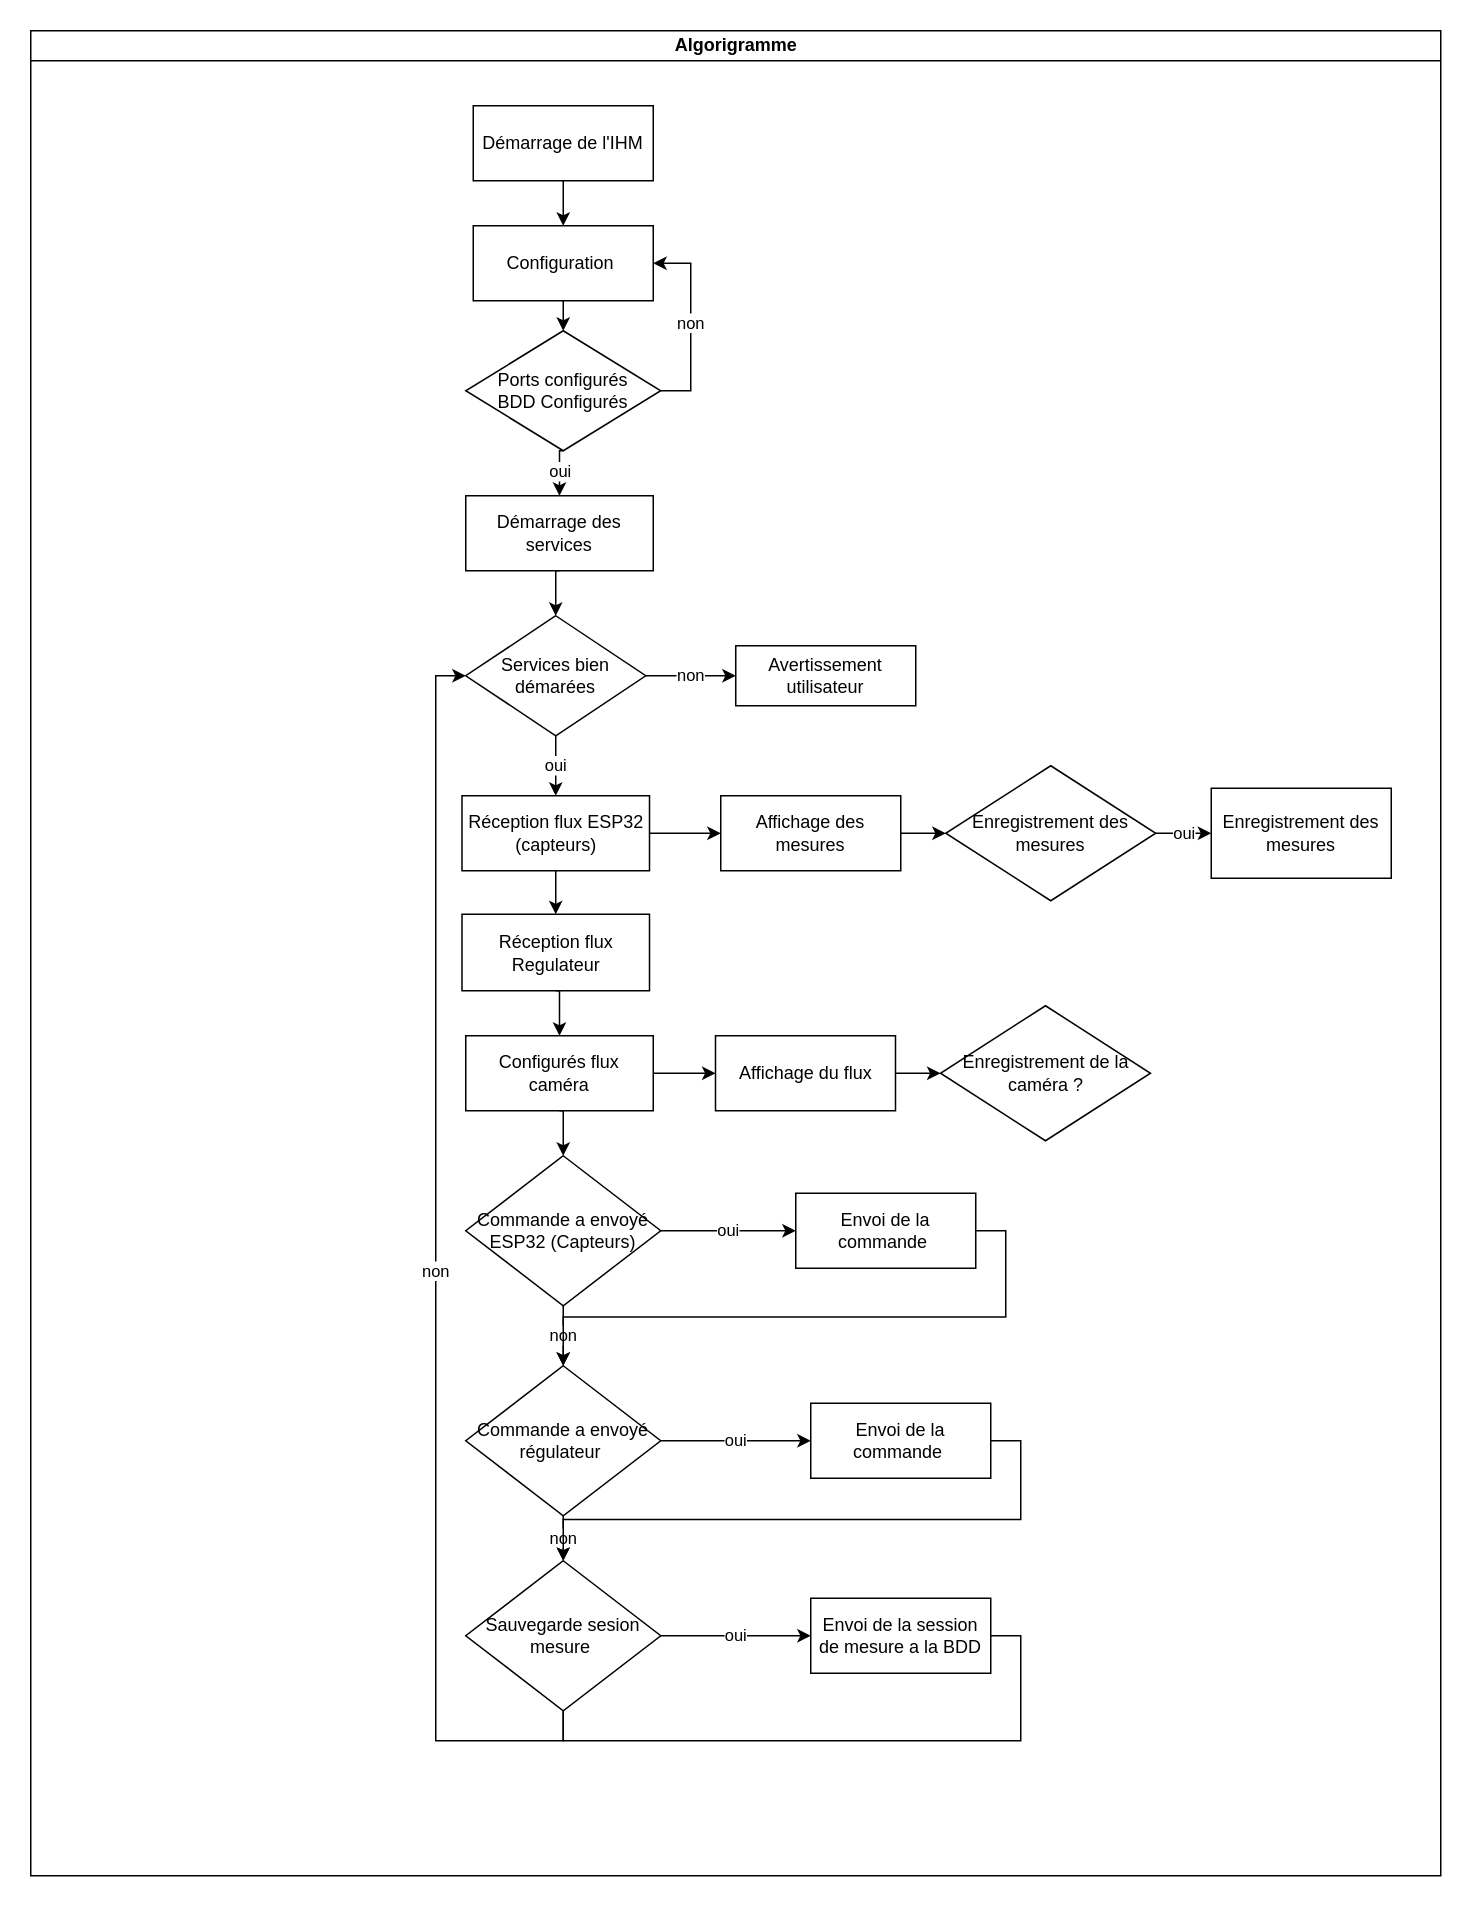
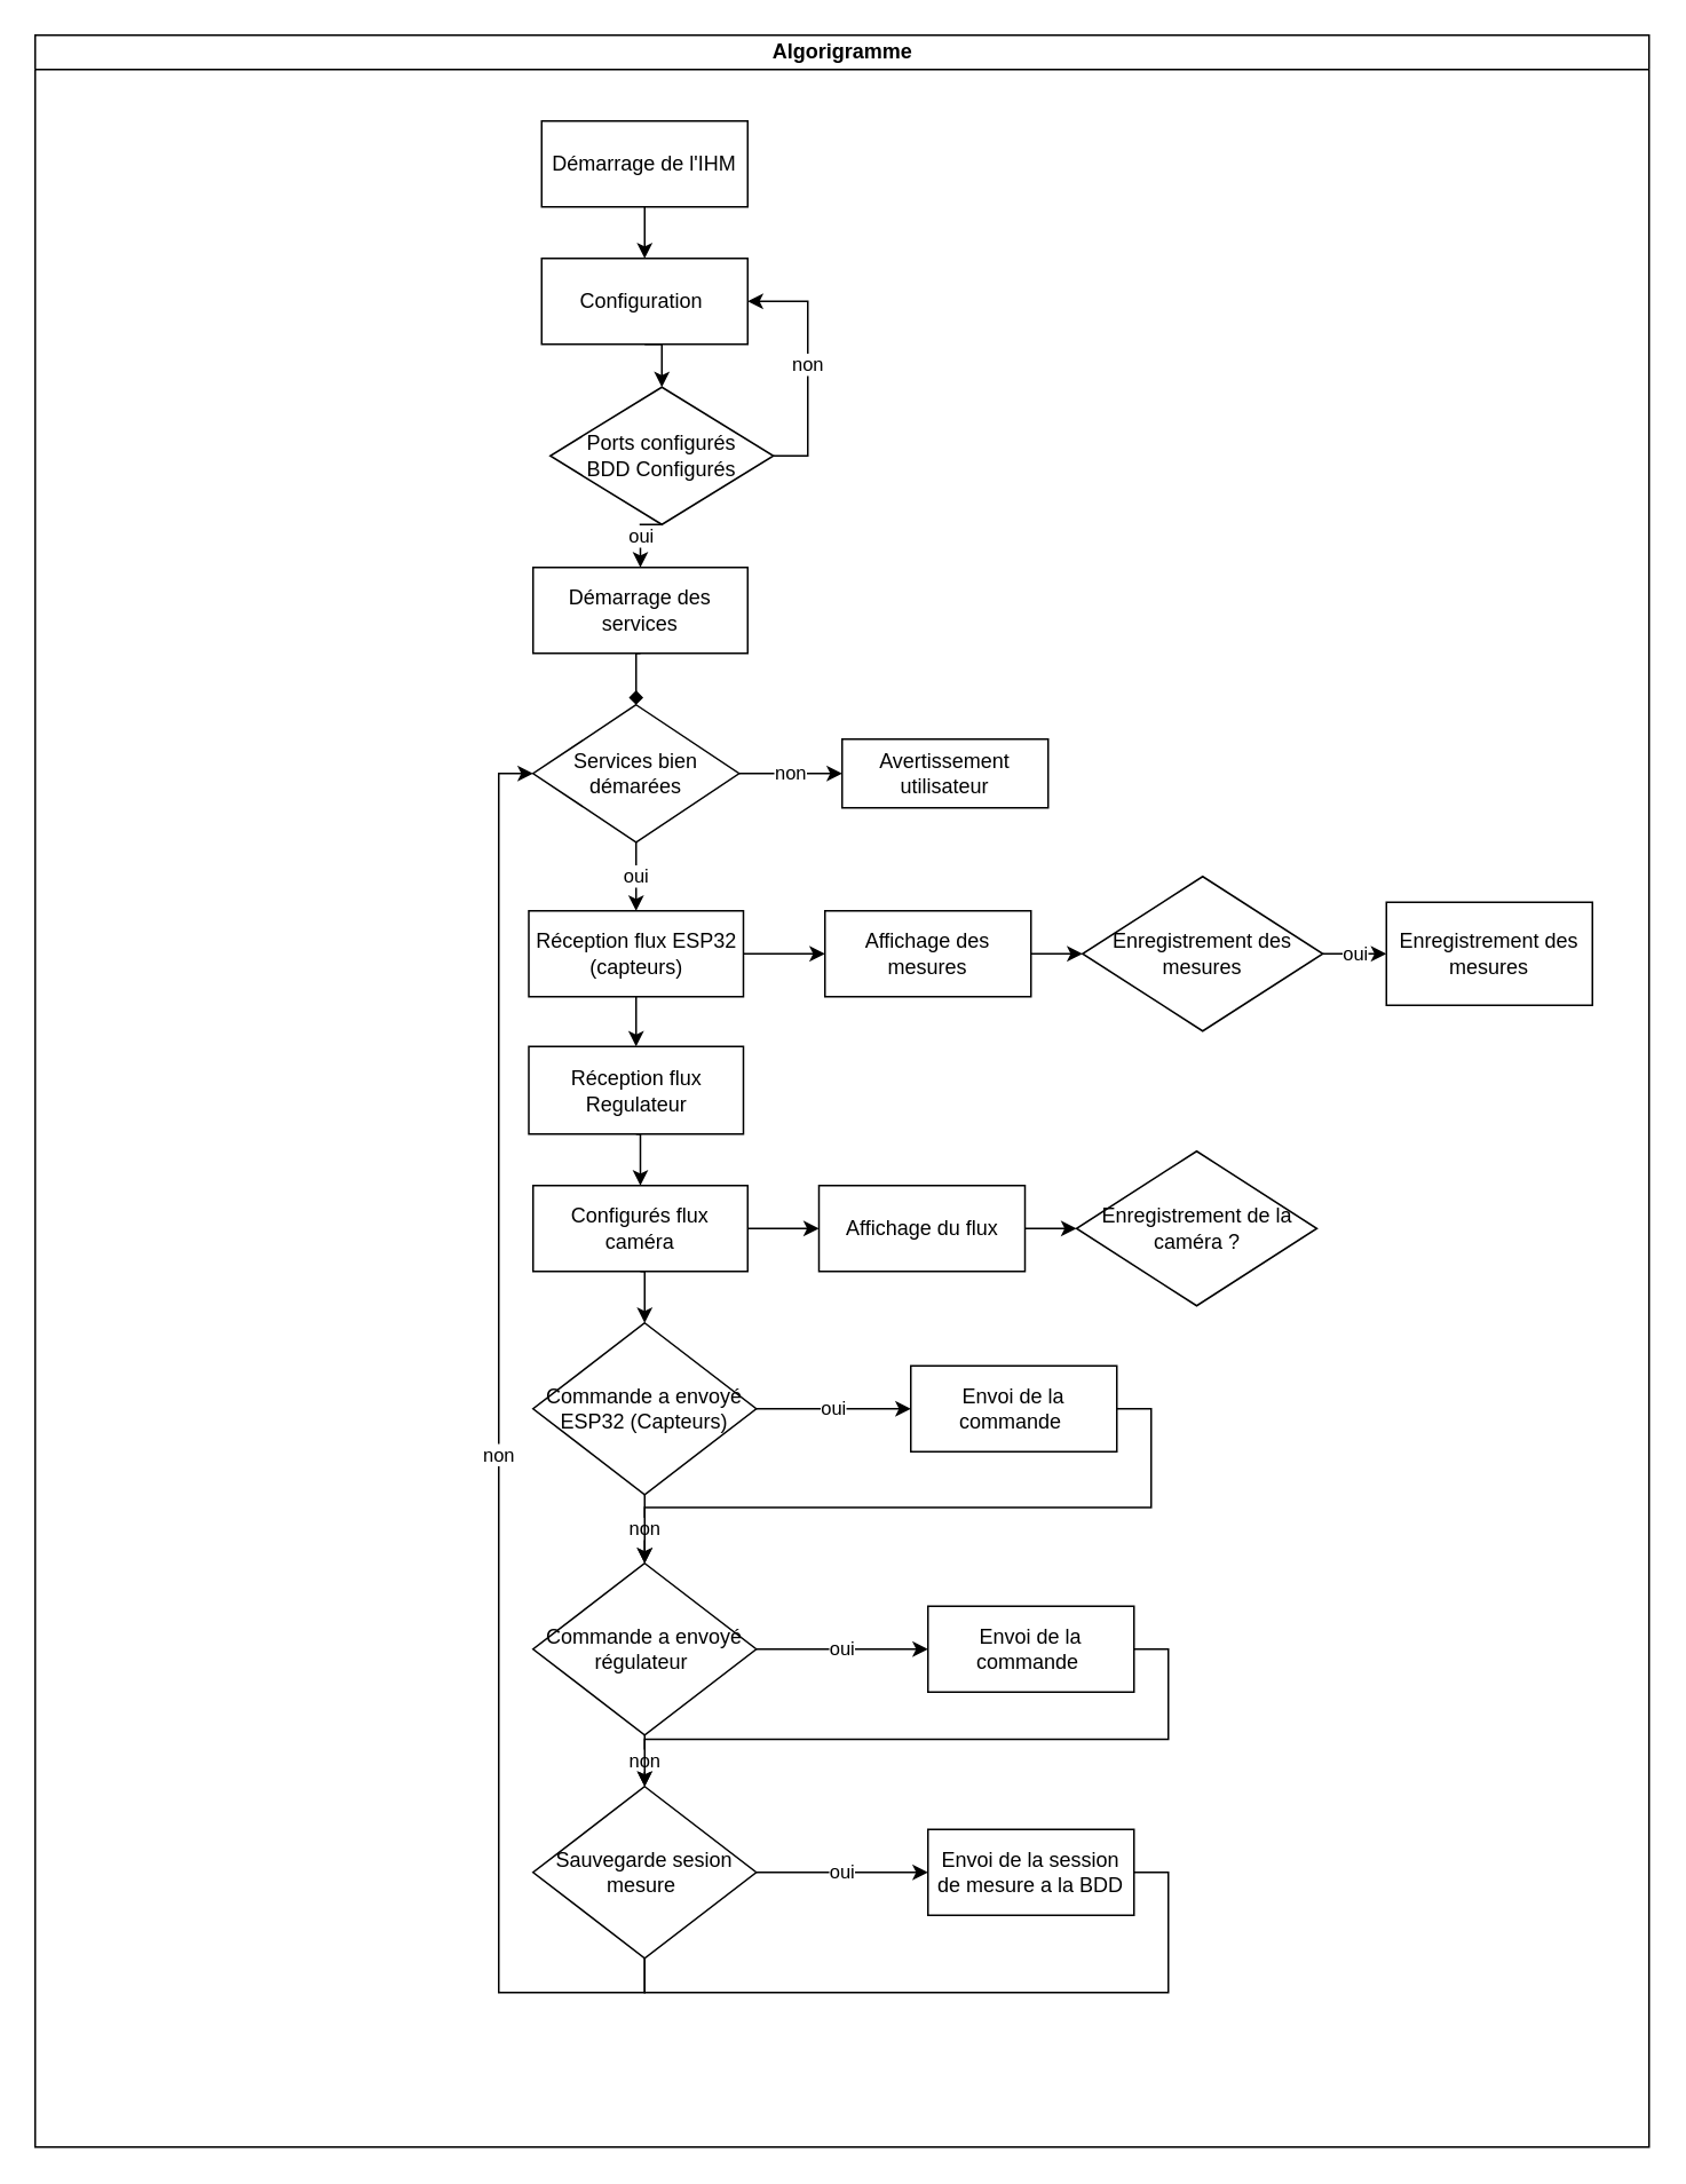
- <mxCell id="9" value="Ports configurés&lt;br&gt;BDD Configurés" style="rhombus;whiteSpace=wrap;html=1;" vertex="1" parent="2"><mxGeometry x="290" y="200" width="130" height="80" as="geometry" /></mxCell>
+ <mxCell id="9" value="Ports configurés&lt;br&gt;BDD Configurés" style="rhombus;whiteSpace=wrap;html=1;" vertex="1" parent="2"><mxGeometry x="300" y="205" width="130" height="80" as="geometry" /></mxCell>
- <mxCell id="11" style="edgeStyle=orthogonalEdgeStyle;rounded=0;orthogonalLoop=1;jettySize=auto;html=1;exitX=0.5;exitY=1;exitDx=0;exitDy=0;entryX=0.5;entryY=0;entryDx=0;entryDy=0;" edge="1" parent="2" source="12" target="23"><mxGeometry relative="1" as="geometry" /></mxCell>
+ <mxCell id="11" style="edgeStyle=orthogonalEdgeStyle;rounded=0;orthogonalLoop=1;jettySize=auto;html=1;exitX=0.5;exitY=1;exitDx=0;exitDy=0;entryX=0.5;entryY=0;entryDx=0;entryDy=0;endArrow=diamond;" edge="1" parent="2" source="12" target="23"><mxGeometry relative="1" as="geometry" /></mxCell>
